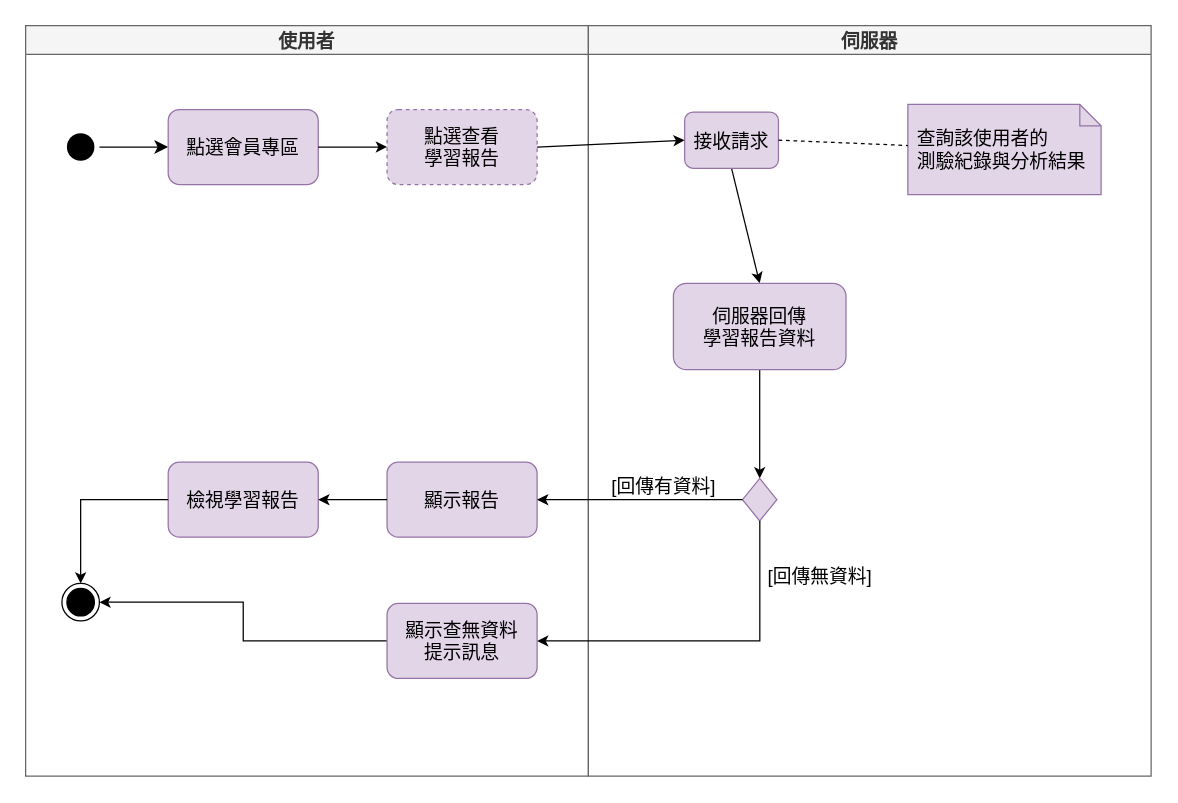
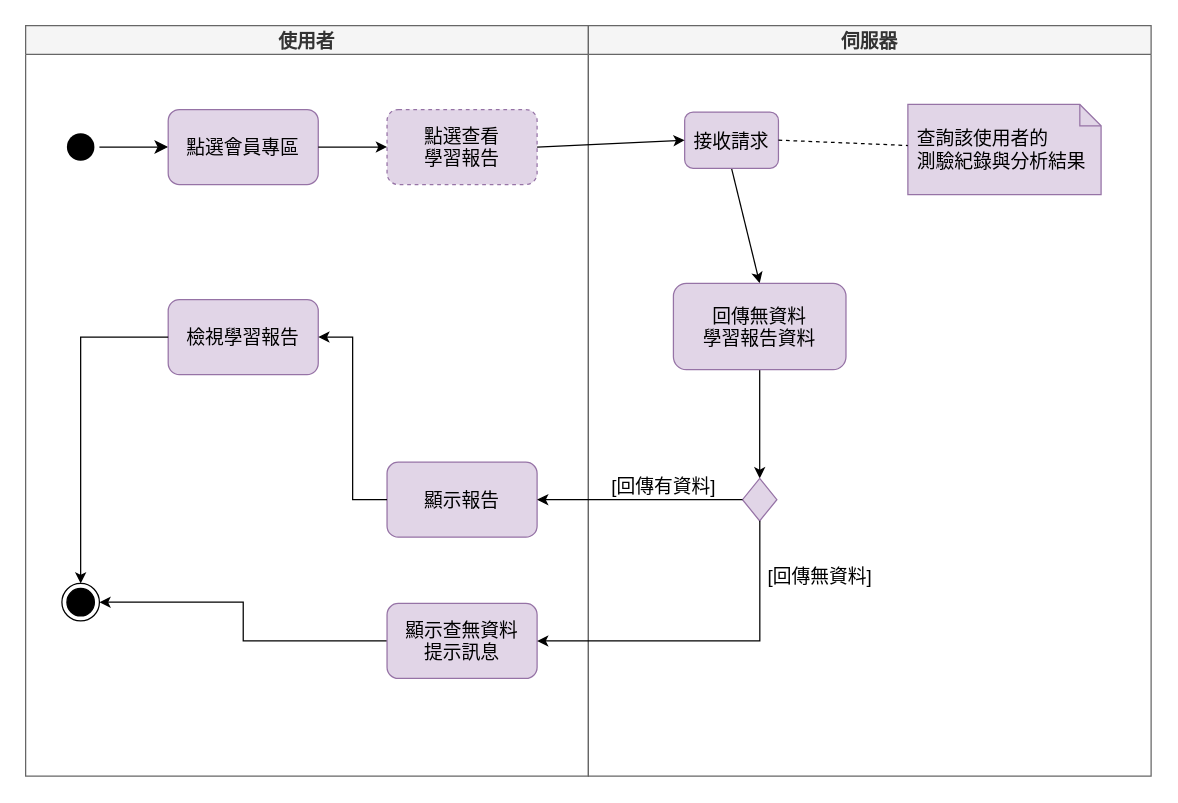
- <mxCell id="21" value="伺服器回傳&lt;br&gt;學習報告資料" style="rounded=1;whiteSpace=wrap;html=1;fillColor=#e1d5e7;strokeColor=#9673a6;fontSize=15;" vertex="1" parent="15"><mxGeometry x="68" y="206" width="138" height="69" as="geometry" /></mxCell>
+ <mxCell id="21" value="回傳無資料&lt;br&gt;學習報告資料" style="rounded=1;whiteSpace=wrap;html=1;fillColor=#e1d5e7;strokeColor=#9673a6;fontSize=15;" vertex="1" parent="15"><mxGeometry x="68" y="206" width="138" height="69" as="geometry" /></mxCell>
- <mxCell id="10" value="&lt;span style=&quot;text-wrap-mode: nowrap;&quot;&gt;檢視學習報告&lt;/span&gt;" style="rounded=1;whiteSpace=wrap;html=1;fillColor=#e1d5e7;strokeColor=#9673a6;fontSize=15;" vertex="1" parent="2"><mxGeometry x="114" y="349" width="120" height="60" as="geometry" /></mxCell>
+ <mxCell id="10" value="&lt;span style=&quot;text-wrap-mode: nowrap;&quot;&gt;檢視學習報告&lt;/span&gt;" style="rounded=1;whiteSpace=wrap;html=1;fillColor=#e1d5e7;strokeColor=#9673a6;fontSize=15;" vertex="1" parent="2"><mxGeometry x="114" y="219" width="120" height="60" as="geometry" /></mxCell>
